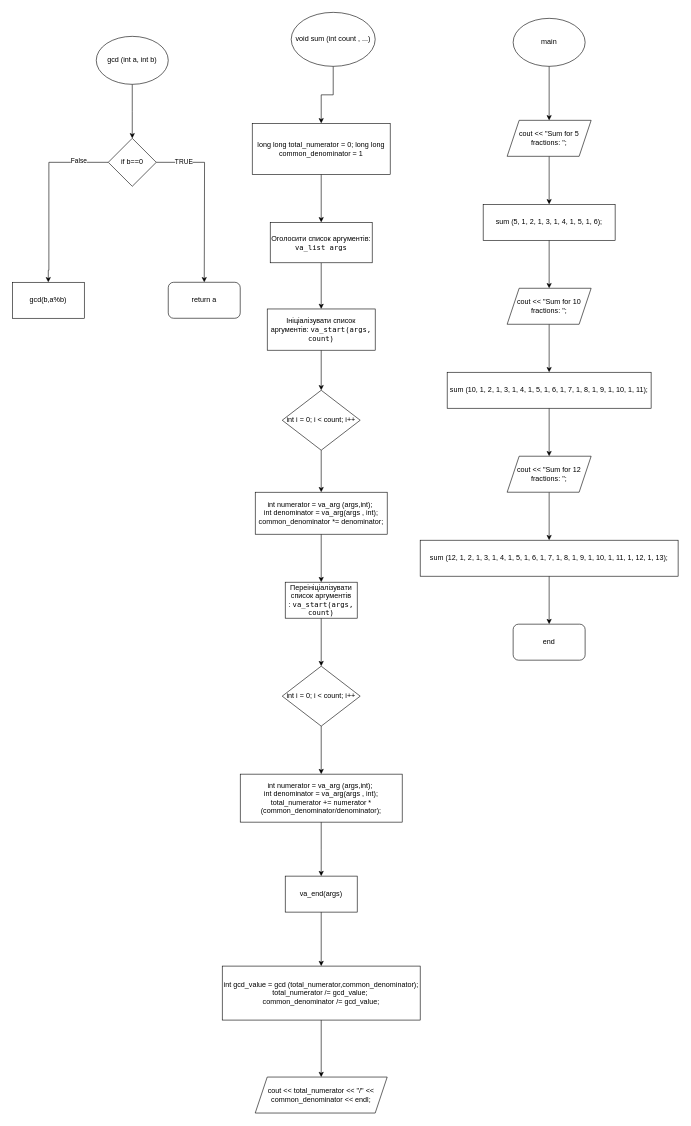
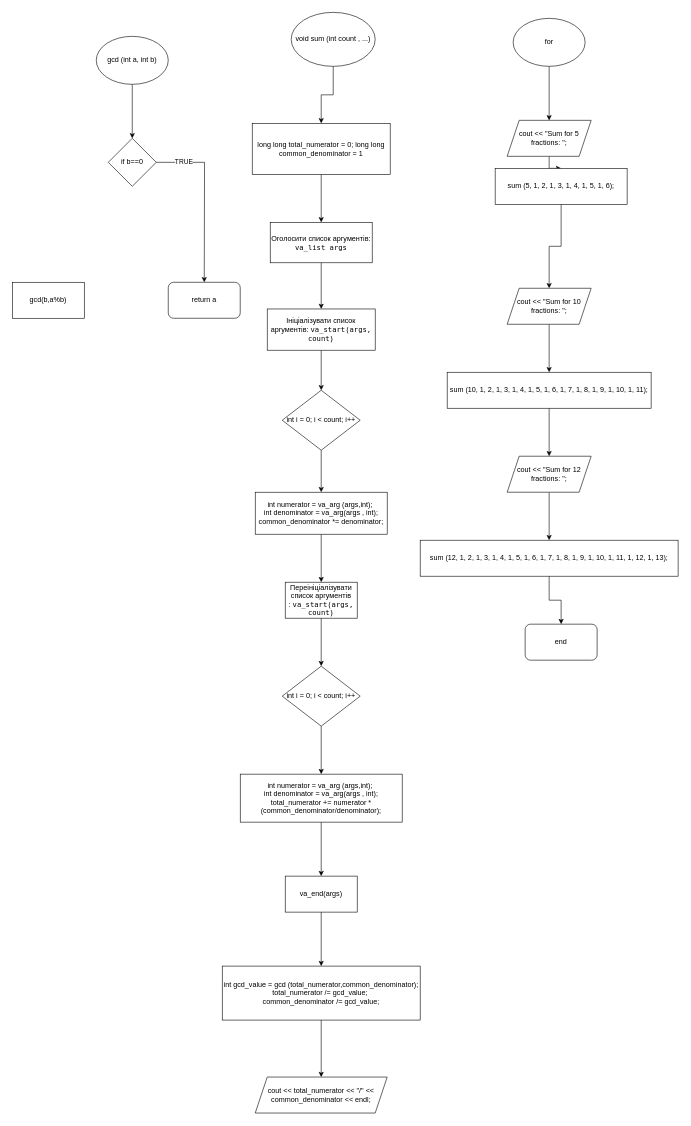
- <mxCell id="3" value="main" style="ellipse;whiteSpace=wrap;html=1;" vertex="1" parent="1"><mxGeometry x="855" y="30" width="120" height="80" as="geometry" /></mxCell>
+ <mxCell id="3" value="for" style="ellipse;whiteSpace=wrap;html=1;" vertex="1" parent="1"><mxGeometry x="855" y="30" width="120" height="80" as="geometry" /></mxCell>
- <mxCell id="10" value="" style="edgeStyle=orthogonalEdgeStyle;rounded=0;orthogonalLoop=1;jettySize=auto;html=1;entryX=0.5;entryY=0;entryDx=0;entryDy=0;" edge="1" parent="1" source="12" target="14"><mxGeometry relative="1" as="geometry"><mxPoint x="80" y="450" as="targetPoint" /><Array as="points"><mxPoint x="81" y="270" /><mxPoint x="81" y="450" /><mxPoint x="80" y="450" /></Array></mxGeometry></mxCell>
- <mxCell id="11" value="False" style="edgeLabel;html=1;align=center;verticalAlign=middle;resizable=0;points=[];" vertex="1" connectable="0" parent="10"><mxGeometry x="-0.665" y="-3" relative="1" as="geometry"><mxPoint as="offset" /></mxGeometry></mxCell>
- <mxCell id="39" value="sum (5, 1, 2, 1, 3, 1, 4, 1, 5, 1, 6);" style="whiteSpace=wrap;html=1;" vertex="1" parent="1"><mxGeometry x="805" y="340" width="220" height="60" as="geometry" /></mxCell>
+ <mxCell id="39" value="sum (5, 1, 2, 1, 3, 1, 4, 1, 5, 1, 6);" style="whiteSpace=wrap;html=1;" vertex="1" parent="1"><mxGeometry x="825" y="280" width="220" height="60" as="geometry" /></mxCell>
- <mxCell id="48" value="end" style="rounded=1;whiteSpace=wrap;html=1;" vertex="1" parent="1"><mxGeometry x="855" y="1040" width="120" height="60" as="geometry" /></mxCell>
+ <mxCell id="48" value="end" style="rounded=1;whiteSpace=wrap;html=1;" vertex="1" parent="1"><mxGeometry x="875" y="1040" width="120" height="60" as="geometry" /></mxCell>
